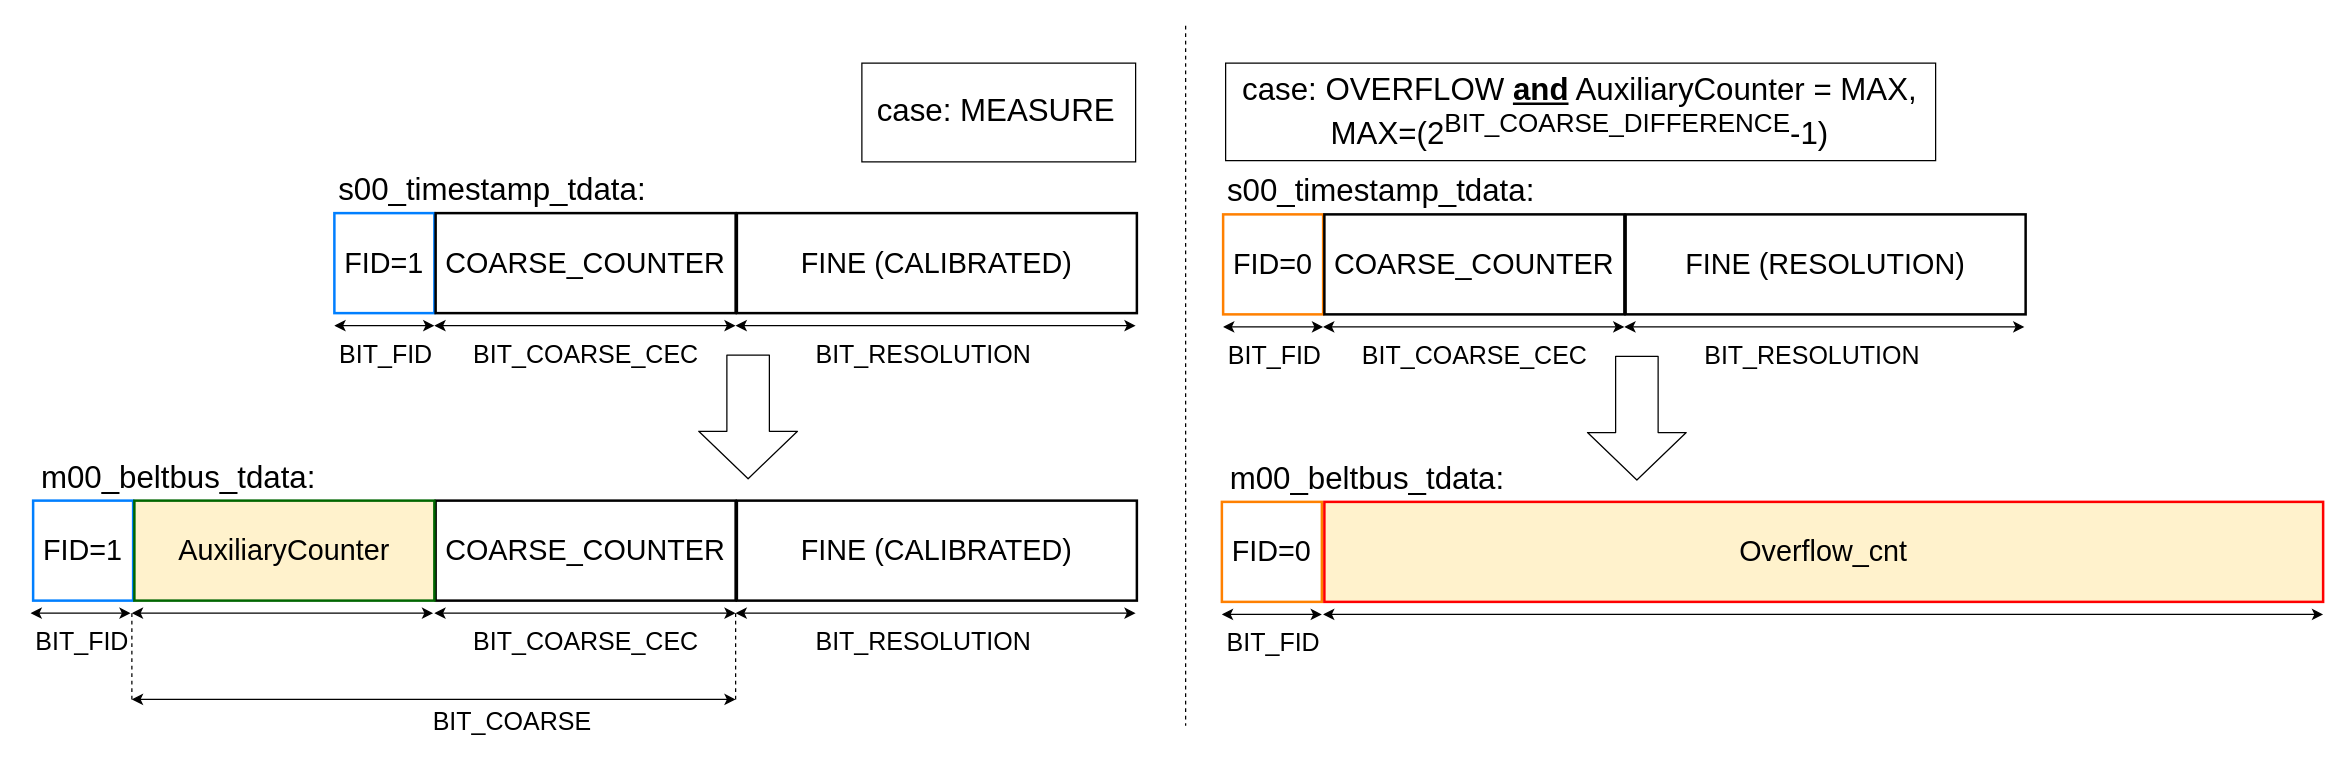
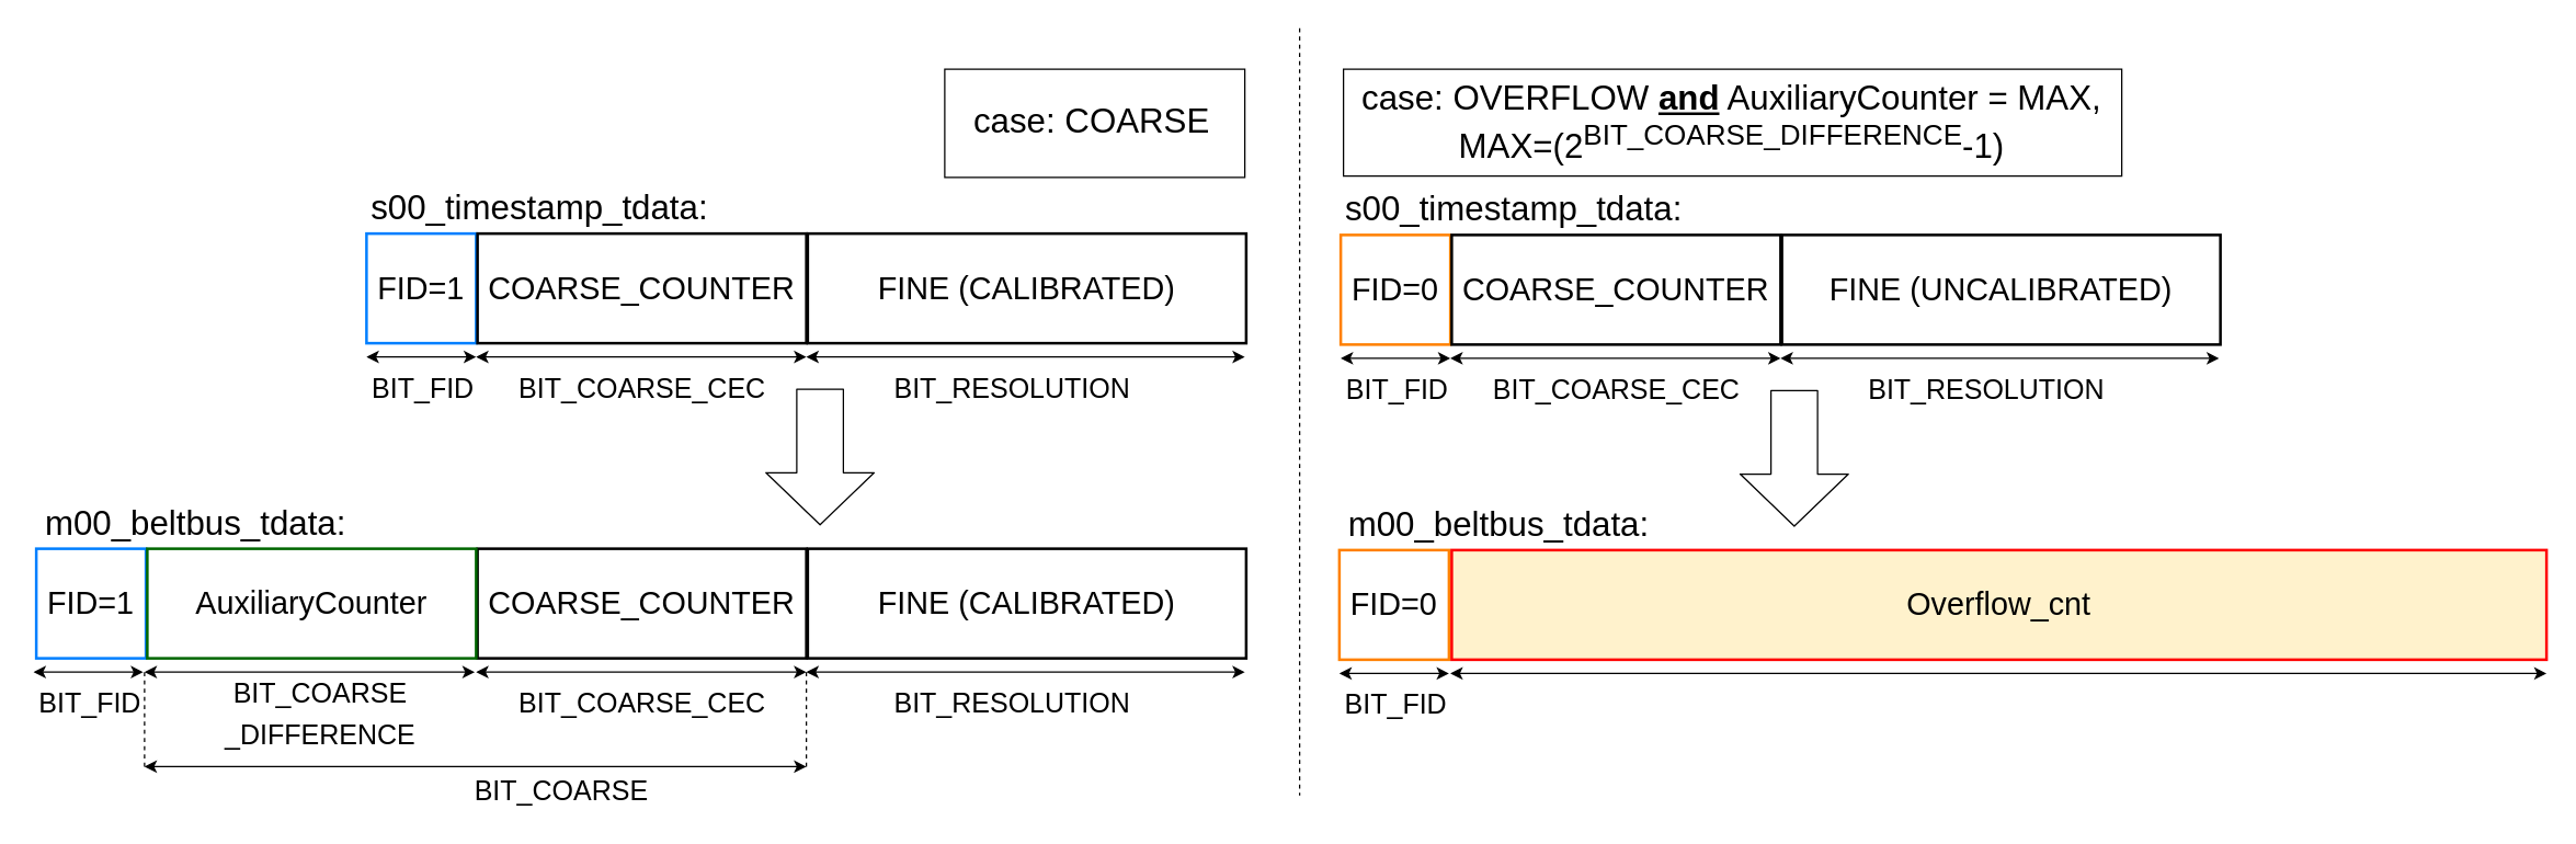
- <mxCell id="10" value="&lt;font style=&quot;font-size: 25px&quot;&gt;case: MEASURE&lt;/font&gt;" style="text;html=1;resizable=0;autosize=1;align=center;verticalAlign=middle;points=[];fillColor=none;strokeColor=none;rounded=0;" vertex="1" parent="1"><mxGeometry x="691" y="77" width="210" height="20" as="geometry" /></mxCell>
+ <mxCell id="10" value="&lt;font style=&quot;font-size: 25px&quot;&gt;case: COARSE&lt;/font&gt;" style="text;html=1;resizable=0;autosize=1;align=center;verticalAlign=middle;points=[];fillColor=none;strokeColor=none;rounded=0;" vertex="1" parent="1"><mxGeometry x="691" y="77" width="210" height="20" as="geometry" /></mxCell>
- <mxCell id="30" value="&lt;span style=&quot;font-size: 23px&quot;&gt;FINE (RESOLUTION)&lt;/span&gt;" style="rounded=0;whiteSpace=wrap;html=1;strokeColor=#000000;strokeWidth=2;" vertex="1" parent="1"><mxGeometry x="1300" y="171" width="320" height="80" as="geometry" /></mxCell>
+ <mxCell id="30" value="&lt;span style=&quot;font-size: 23px&quot;&gt;FINE (UNCALIBRATED)&lt;/span&gt;" style="rounded=0;whiteSpace=wrap;html=1;strokeColor=#000000;strokeWidth=2;" vertex="1" parent="1"><mxGeometry x="1300" y="171" width="320" height="80" as="geometry" /></mxCell>
- <mxCell id="51" value="&lt;span style=&quot;font-size: 23px&quot;&gt;AuxiliaryCounter&lt;/span&gt;" style="rounded=0;whiteSpace=wrap;html=1;strokeWidth=2;strokeColor=#006600;fillColor=#fff2cc;" vertex="1" parent="1"><mxGeometry x="107" y="400" width="240" height="80" as="geometry" /></mxCell>
+ <mxCell id="51" value="&lt;span style=&quot;font-size: 23px&quot;&gt;AuxiliaryCounter&lt;/span&gt;" style="rounded=0;whiteSpace=wrap;html=1;strokeWidth=2;strokeColor=#006600;" vertex="1" parent="1"><mxGeometry x="107" y="400" width="240" height="80" as="geometry" /></mxCell>
+ <mxCell id="46" value="&lt;font style=&quot;font-size: 20px&quot;&gt;BIT_COARSE&lt;br&gt;_DIFFERENCE&lt;/font&gt;" style="text;html=1;resizable=0;autosize=1;align=center;verticalAlign=middle;points=[];fillColor=none;strokeColor=none;rounded=0;fontSize=25;" vertex="1" parent="1"><mxGeometry x="158" y="483" width="150" height="70" as="geometry" /></mxCell>
